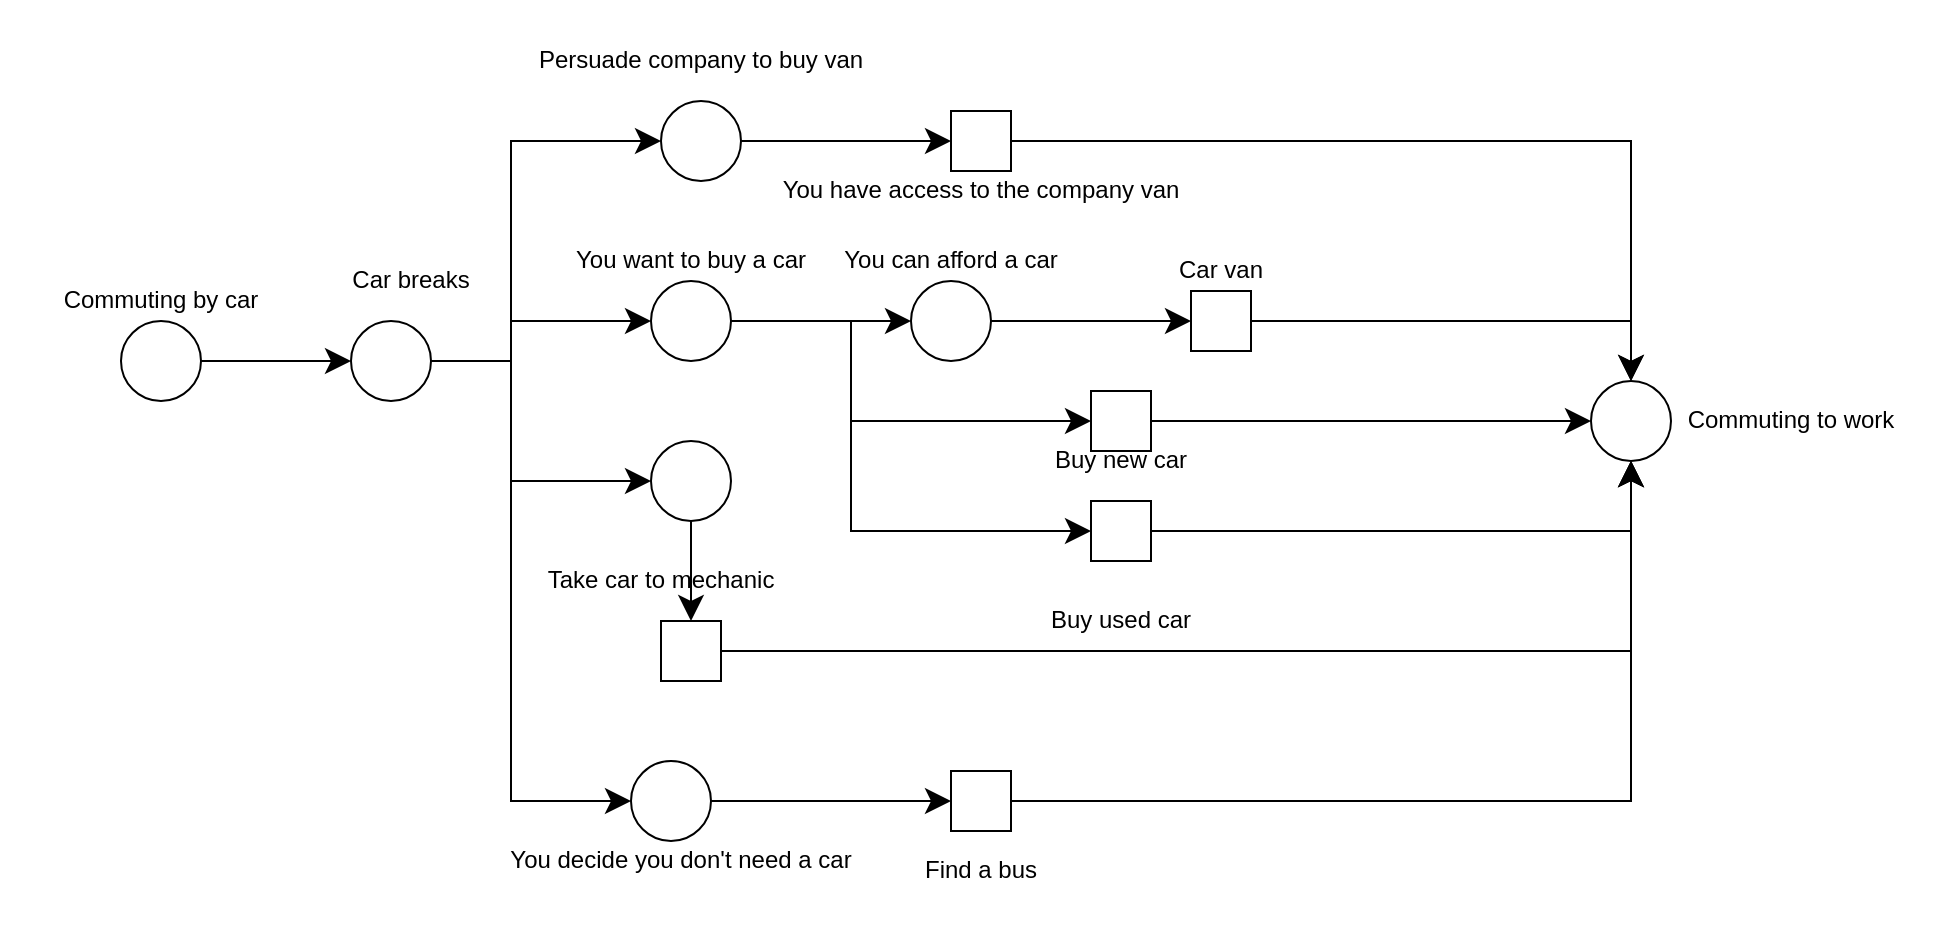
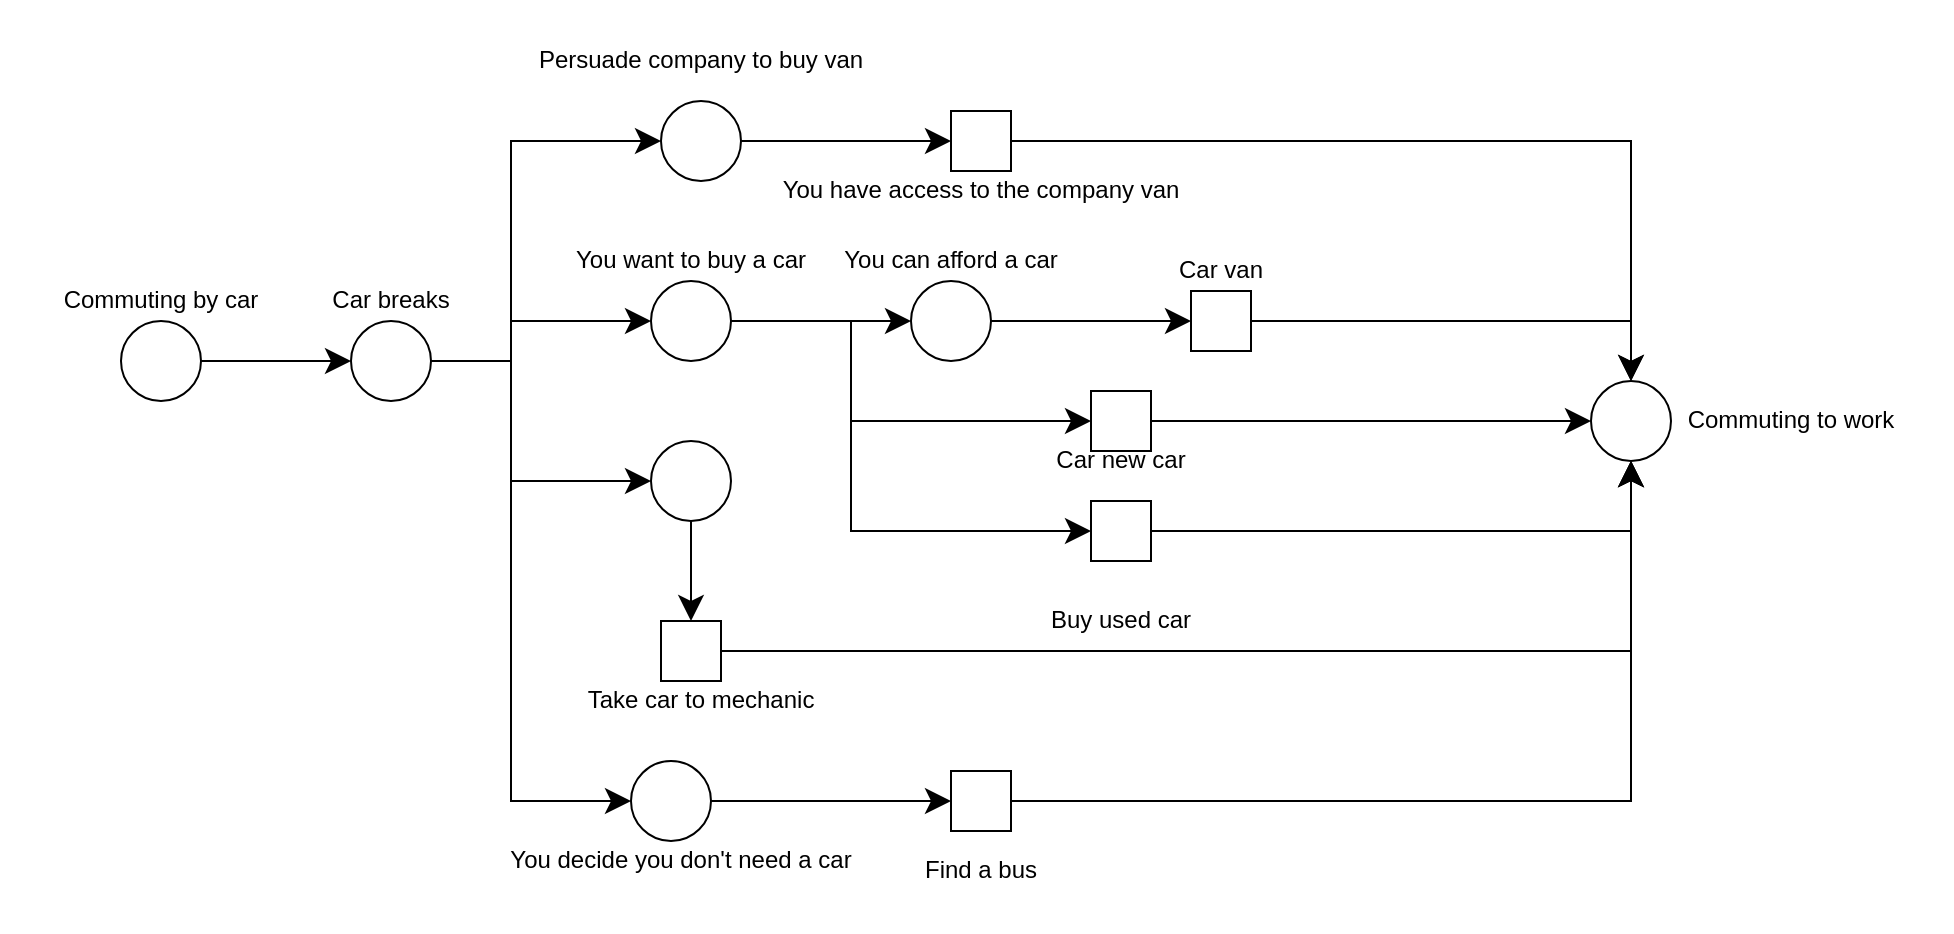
- <mxCell id="10" value="Car breaks " style="text;html=1;align=center;verticalAlign=middle;resizable=0;points=[];autosize=1;strokeColor=none;fillColor=none;" vertex="1" parent="1"><mxGeometry x="165" y="130" width="80" height="20" as="geometry" /></mxCell>
+ <mxCell id="10" value="Car breaks " style="text;html=1;align=center;verticalAlign=middle;resizable=0;points=[];autosize=1;strokeColor=none;fillColor=none;" vertex="1" parent="1"><mxGeometry x="155" y="140" width="80" height="20" as="geometry" /></mxCell>
- <mxCell id="38" value="Buy new car" style="text;html=1;align=center;verticalAlign=middle;resizable=0;points=[];autosize=1;strokeColor=none;fillColor=none;" vertex="1" parent="1"><mxGeometry x="520" y="220" width="80" height="20" as="geometry" /></mxCell>
+ <mxCell id="38" value="Car new car" style="text;html=1;align=center;verticalAlign=middle;resizable=0;points=[];autosize=1;strokeColor=none;fillColor=none;" vertex="1" parent="1"><mxGeometry x="520" y="220" width="80" height="20" as="geometry" /></mxCell>
- <mxCell id="44" value="Take car to mechanic" style="text;html=1;align=center;verticalAlign=middle;resizable=0;points=[];autosize=1;strokeColor=none;fillColor=none;" vertex="1" parent="1"><mxGeometry x="265" y="280" width="130" height="20" as="geometry" /></mxCell>
+ <mxCell id="44" value="Take car to mechanic" style="text;html=1;align=center;verticalAlign=middle;resizable=0;points=[];autosize=1;strokeColor=none;fillColor=none;" vertex="1" parent="1"><mxGeometry x="285" y="340" width="130" height="20" as="geometry" /></mxCell>
